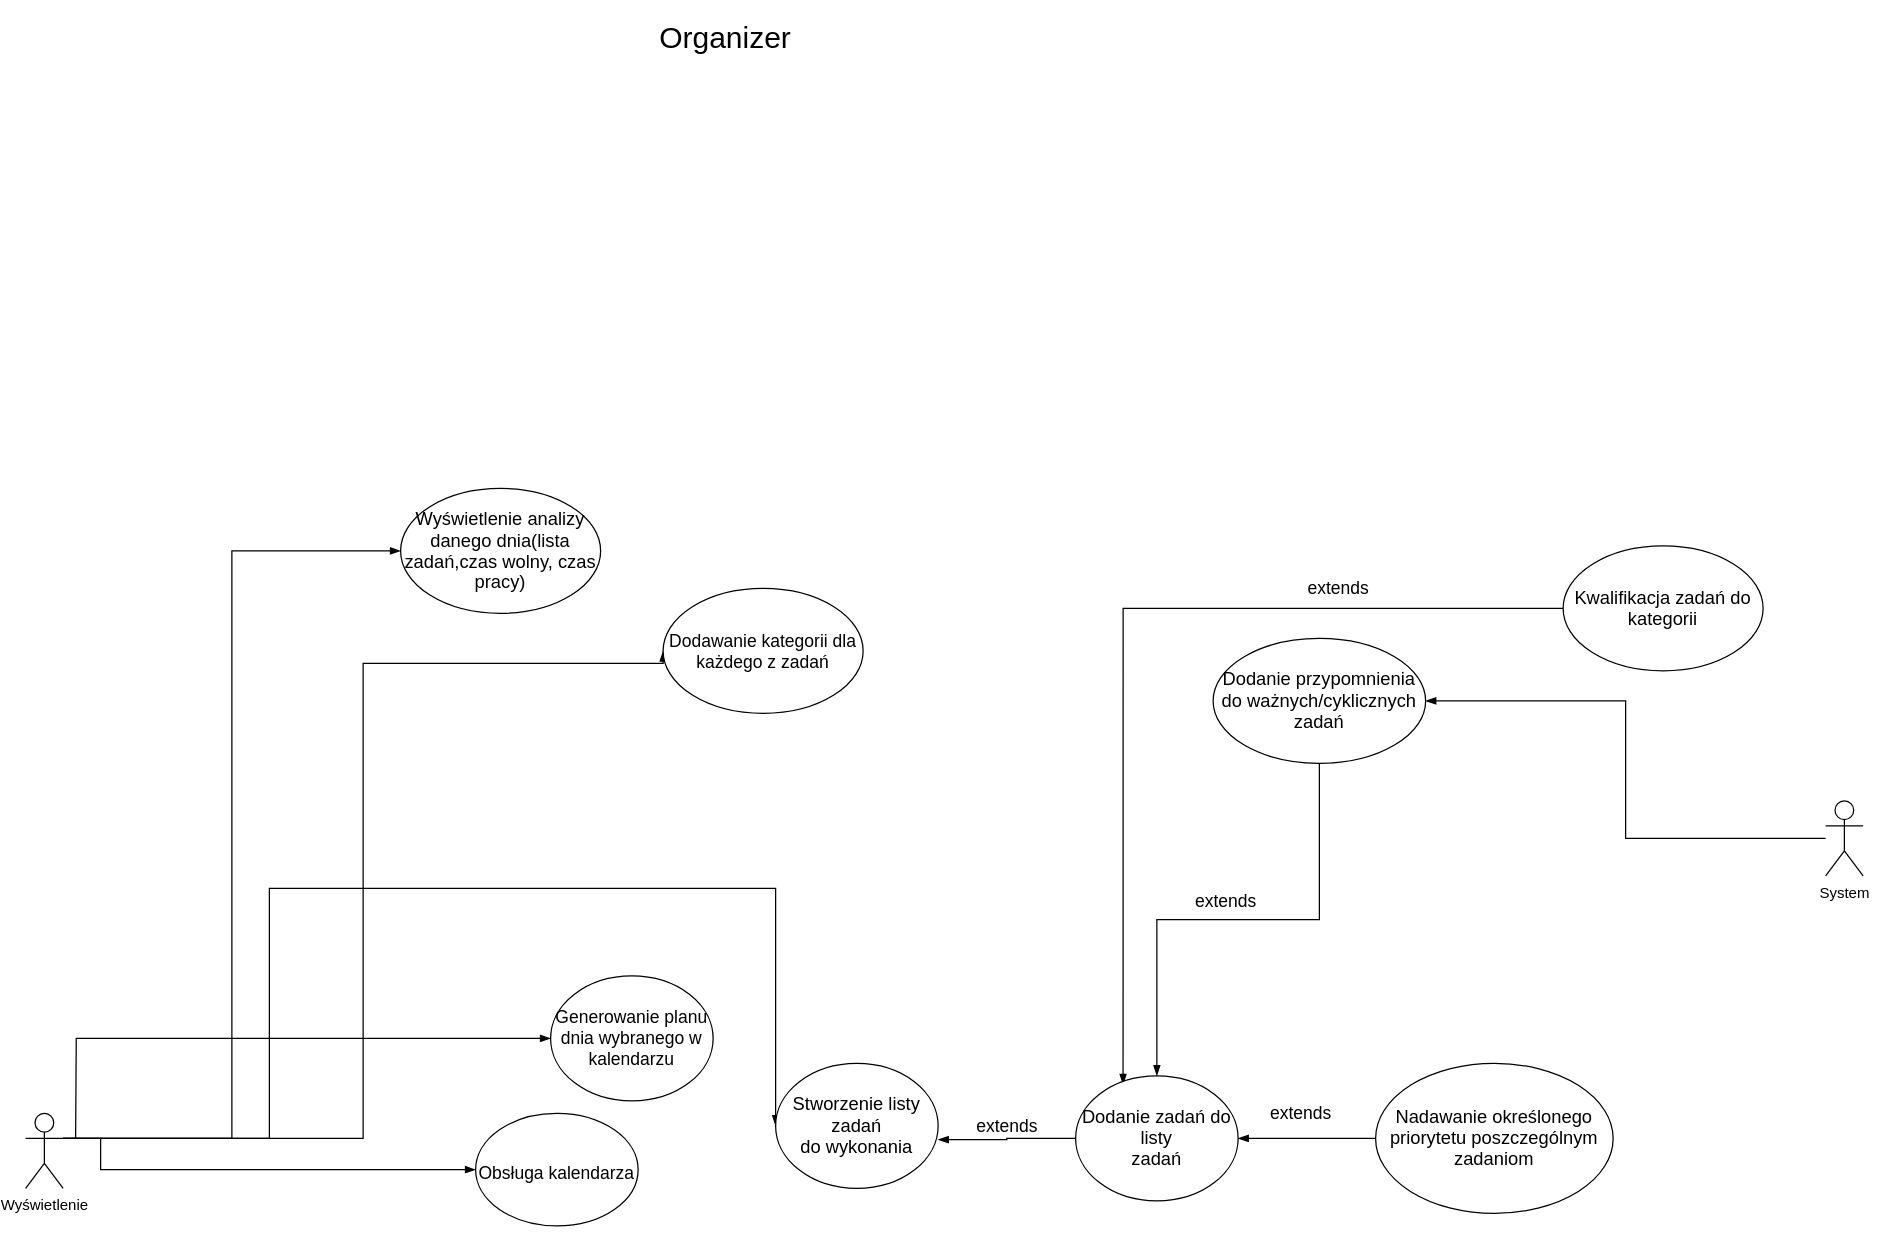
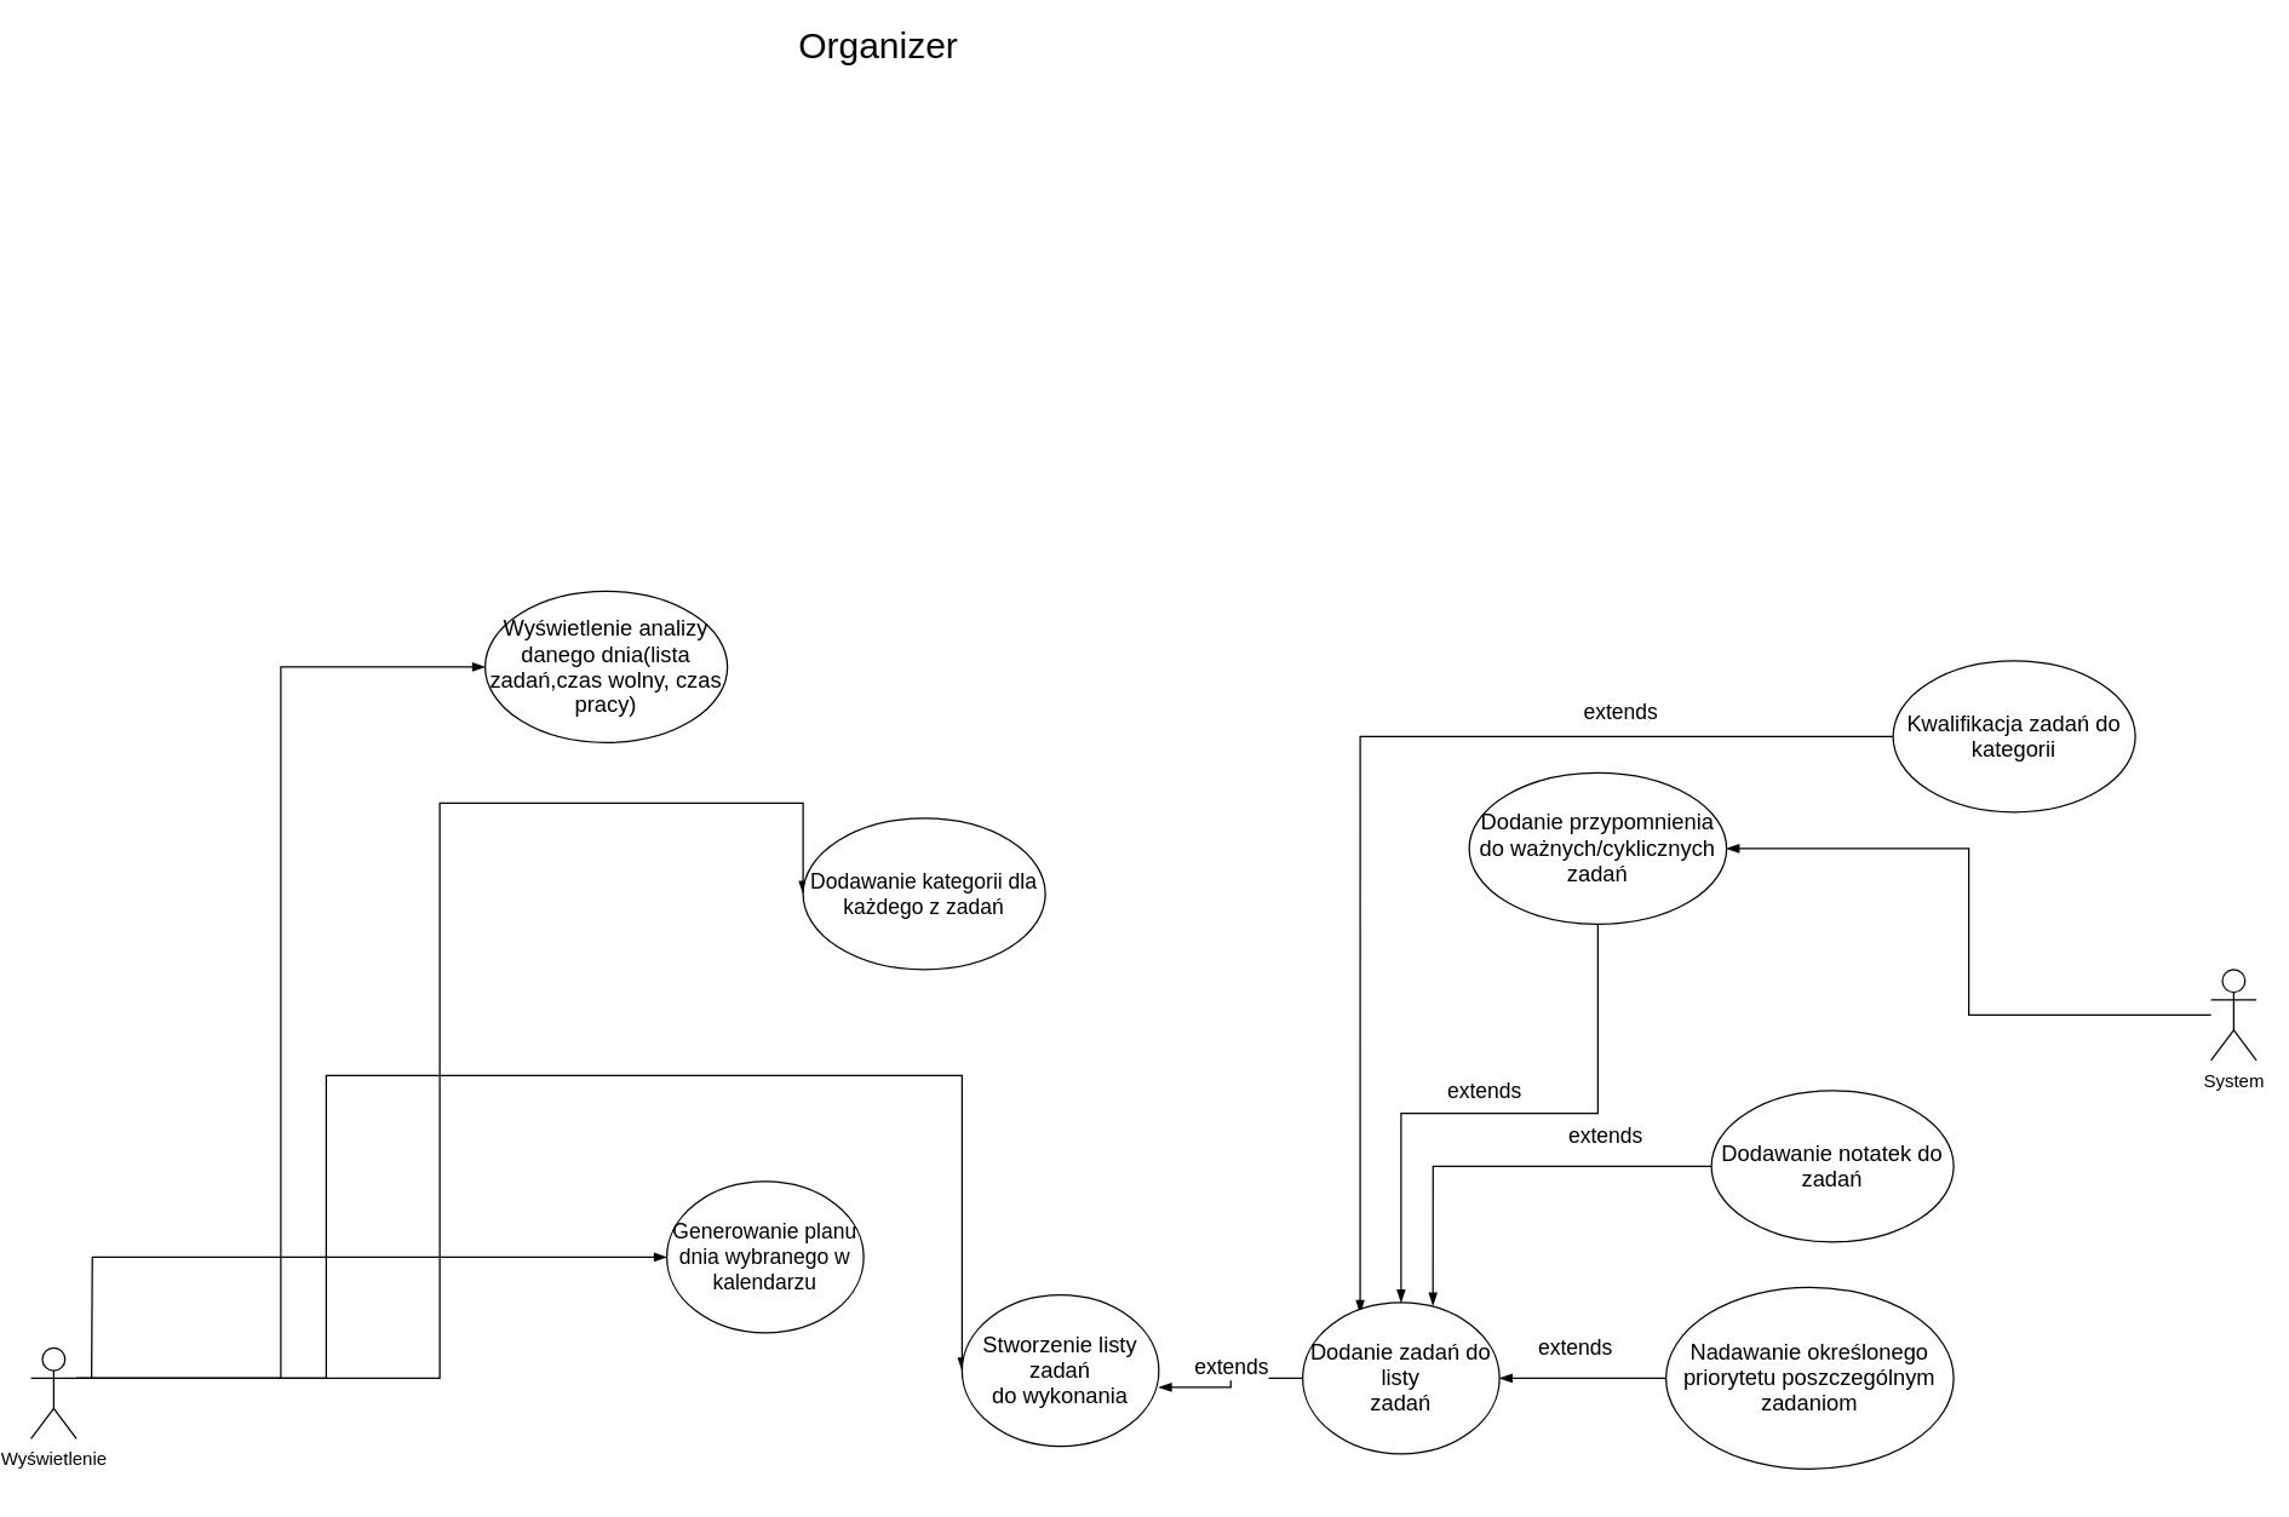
- <mxCell id="14" value="&lt;p class=&quot;MsoNormal&quot; align=&quot;center&quot;&gt;&lt;font face=&quot;arial, sans-serif&quot;&gt;Dodawanie kategorii dla każdego z zadań&lt;/font&gt;&lt;/p&gt;" style="ellipse;whiteSpace=wrap;html=1;fontSize=14;" vertex="1" parent="1"><mxGeometry x="530" y="470" width="160" height="100" as="geometry" /></mxCell>
+ <mxCell id="14" value="&lt;p class=&quot;MsoNormal&quot; align=&quot;center&quot;&gt;&lt;font face=&quot;arial, sans-serif&quot;&gt;Dodawanie kategorii dla każdego z zadań&lt;/font&gt;&lt;/p&gt;" style="ellipse;whiteSpace=wrap;html=1;fontSize=14;" vertex="1" parent="1"><mxGeometry x="530" y="540" width="160" height="100" as="geometry" /></mxCell>
+ <mxCell id="21" value="extends" style="edgeStyle=orthogonalEdgeStyle;rounded=0;orthogonalLoop=1;jettySize=auto;html=1;entryX=0.662;entryY=0.02;entryDx=0;entryDy=0;entryPerimeter=0;startArrow=none;startFill=0;endArrow=blockThin;endFill=1;strokeColor=#000000;fontSize=14;" edge="1" parent="1" source="22" target="20"><mxGeometry x="-0.493" y="-20" relative="1" as="geometry"><mxPoint as="offset" /></mxGeometry></mxCell>
+ <mxCell id="22" value="&lt;p class=&quot;MsoNormal&quot; align=&quot;center&quot;&gt;&lt;span lang=&quot;PL&quot; style=&quot;font-size: 11.0pt ; line-height: 107% ; font-family: &amp;#34;arial&amp;#34; , &amp;#34;sans-serif&amp;#34;&quot;&gt;Dodawanie notatek do&lt;br/&gt;zadań&lt;/span&gt;&lt;br&gt;&lt;/p&gt;" style="ellipse;whiteSpace=wrap;html=1;fontSize=14;" vertex="1" parent="1"><mxGeometry x="1130" y="720" width="160" height="100" as="geometry" /></mxCell>
- <mxCell id="13" value="&lt;span lang=&quot;PL&quot; style=&quot;font-size: 11.0pt ; line-height: 107% ; font-family: &amp;#34;arial&amp;#34; , &amp;#34;sans-serif&amp;#34;&quot;&gt;Stworzenie listy zadań&lt;br/&gt;do wykonania&lt;/span&gt;" style="ellipse;whiteSpace=wrap;html=1;fontSize=14;" vertex="1" parent="1"><mxGeometry x="620" y="850" width="130" height="100" as="geometry" /></mxCell>
+ <mxCell id="13" value="&lt;span lang=&quot;PL&quot; style=&quot;font-size: 11.0pt ; line-height: 107% ; font-family: &amp;#34;arial&amp;#34; , &amp;#34;sans-serif&amp;#34;&quot;&gt;Stworzenie listy zadań&lt;br/&gt;do wykonania&lt;/span&gt;" style="ellipse;whiteSpace=wrap;html=1;fontSize=14;" vertex="1" parent="1"><mxGeometry x="635" y="855" width="130" height="100" as="geometry" /></mxCell>
- <mxCell id="4" style="edgeStyle=orthogonalEdgeStyle;orthogonalLoop=1;jettySize=auto;html=1;exitX=1;exitY=0.333;exitDx=0;exitDy=0;exitPerimeter=0;entryX=0;entryY=0.5;entryDx=0;entryDy=0;endArrow=blockThin;endFill=1;strokeColor=#000000;fontSize=24;rounded=0;" edge="1" parent="1" source="8" target="10"><mxGeometry relative="1" as="geometry"><Array as="points"><mxPoint x="80" y="910" /></Array></mxGeometry></mxCell>
- <mxCell id="10" value="&lt;font style=&quot;font-size: 14px&quot;&gt;Obsługa kalendarza&lt;/font&gt;" style="ellipse;whiteSpace=wrap;html=1;fontSize=24;" vertex="1" parent="1"><mxGeometry x="380" y="890" width="130" height="90" as="geometry" /></mxCell>
